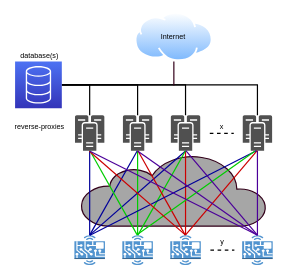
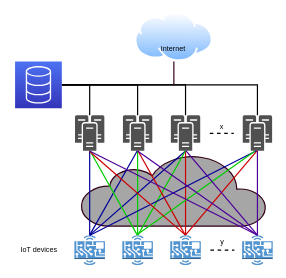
- <mxCell id="38" value="Internet" style="text;html=1;strokeColor=none;fillColor=none;align=center;verticalAlign=middle;whiteSpace=wrap;rounded=0;" vertex="1" parent="1"><mxGeometry x="268" y="51.05" width="40" height="20" as="geometry" /></mxCell>
+ <mxCell id="38" value="Internet" style="text;html=1;strokeColor=none;fillColor=none;align=center;verticalAlign=middle;whiteSpace=wrap;rounded=0;" vertex="1" parent="1"><mxGeometry x="268" y="71.05" width="40" height="20" as="geometry" /></mxCell>
- <mxCell id="41" value="database(s)" style="text;html=1;strokeColor=none;fillColor=none;align=center;verticalAlign=middle;whiteSpace=wrap;rounded=0;" vertex="1" parent="1"><mxGeometry x="20" y="82" width="90" height="20" as="geometry" /></mxCell>
- <mxCell id="39" value="reverse-proxies" style="text;html=1;strokeColor=none;fillColor=none;align=center;verticalAlign=middle;whiteSpace=wrap;rounded=0;" vertex="1" parent="1"><mxGeometry x="20" y="202" width="90" height="20" as="geometry" /></mxCell>
+ <mxCell id="40" value="IoT devices" style="text;html=1;strokeColor=none;fillColor=none;align=center;verticalAlign=middle;whiteSpace=wrap;rounded=0;" vertex="1" parent="1"><mxGeometry x="24" y="407" width="80" height="20" as="geometry" /></mxCell>
